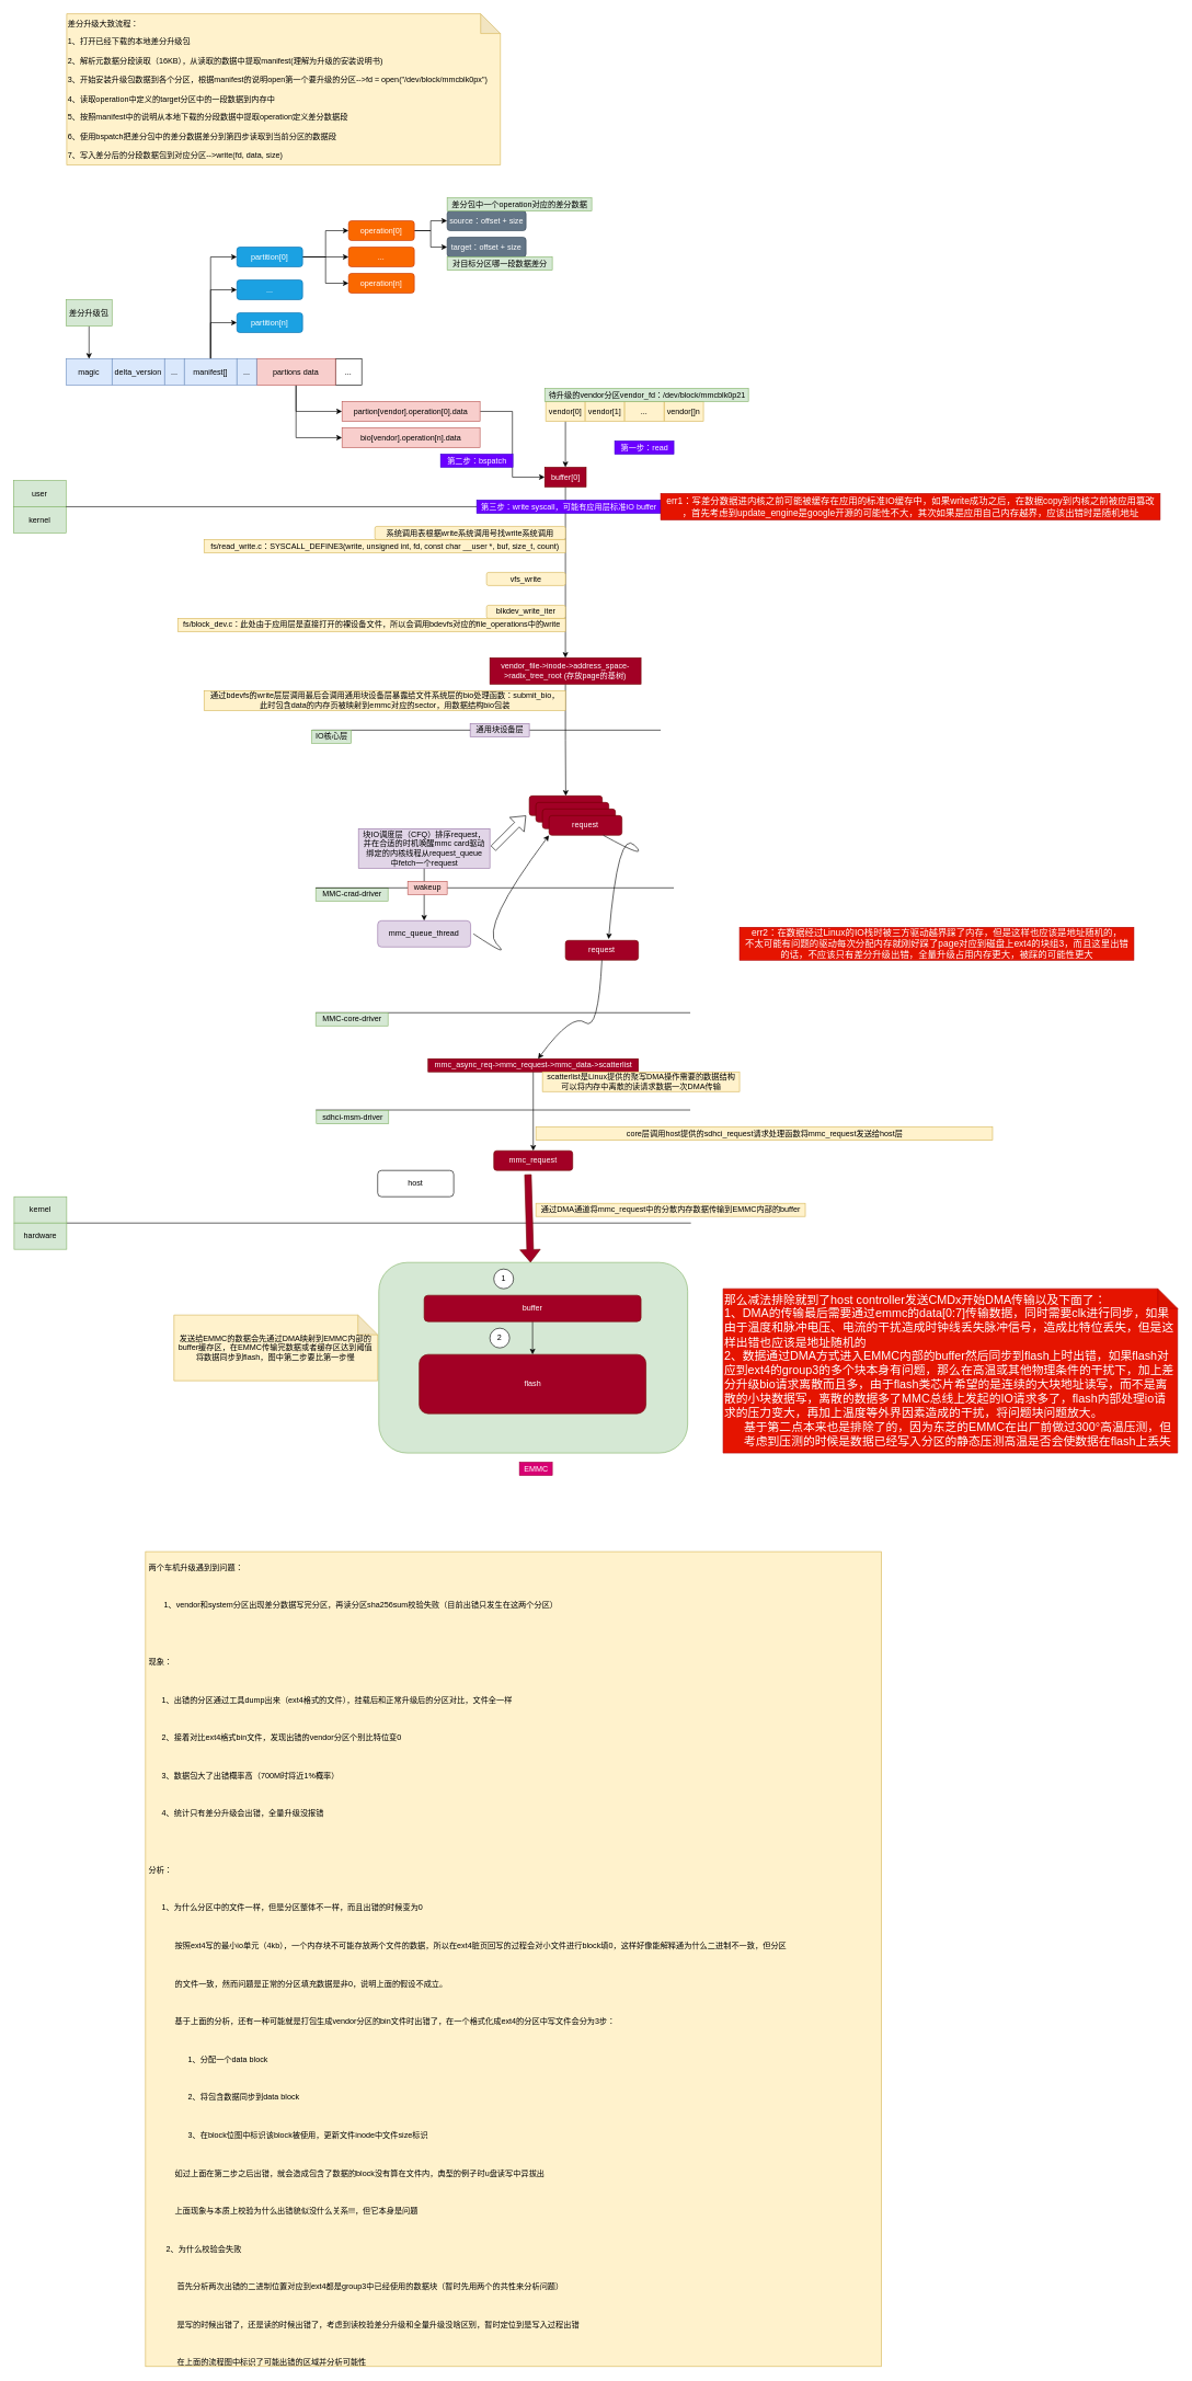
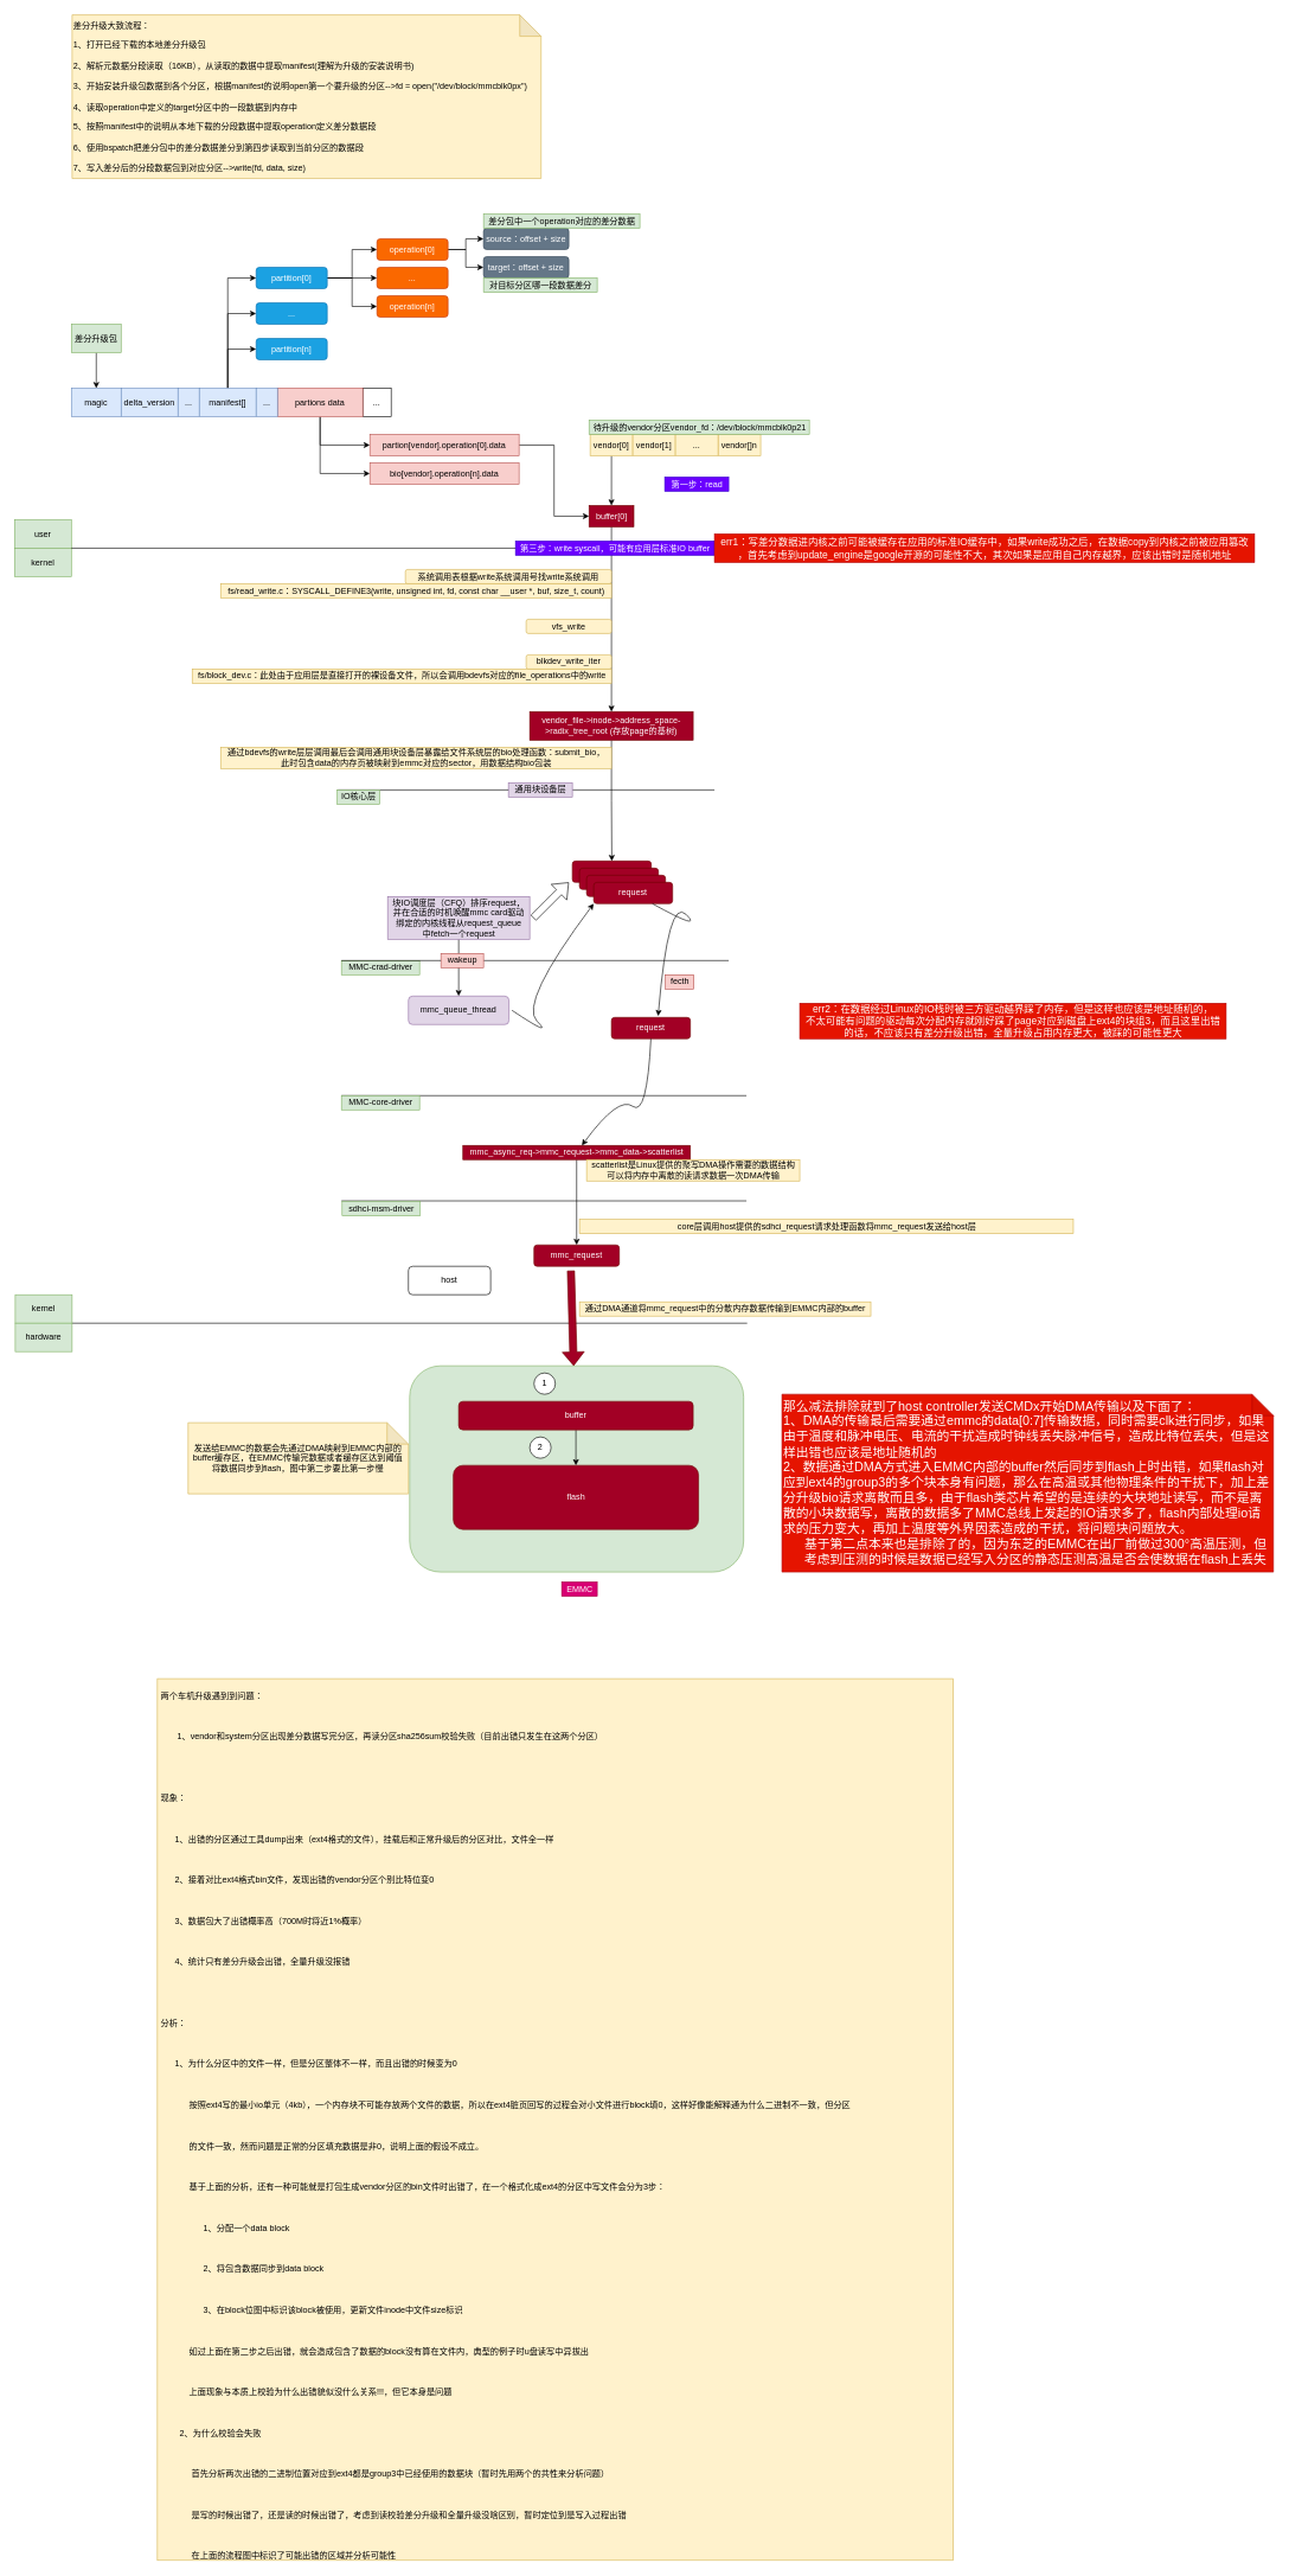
- <mxCell id="47" value="第二步：bspatch" style="text;html=1;align=center;verticalAlign=middle;resizable=0;points=[];autosize=1;fillColor=#6a00ff;strokeColor=#3700CC;fontColor=#ffffff;" parent="1" vertex="1"><mxGeometry x="670" y="690" width="110" height="20" as="geometry" /></mxCell>
+ <mxCell id="76" value="fecth" style="text;html=1;align=center;verticalAlign=middle;resizable=0;points=[];autosize=1;fillColor=#f8cecc;strokeColor=#b85450;" parent="1" vertex="1"><mxGeometry x="936" y="1370" width="40" height="20" as="geometry" /></mxCell>
